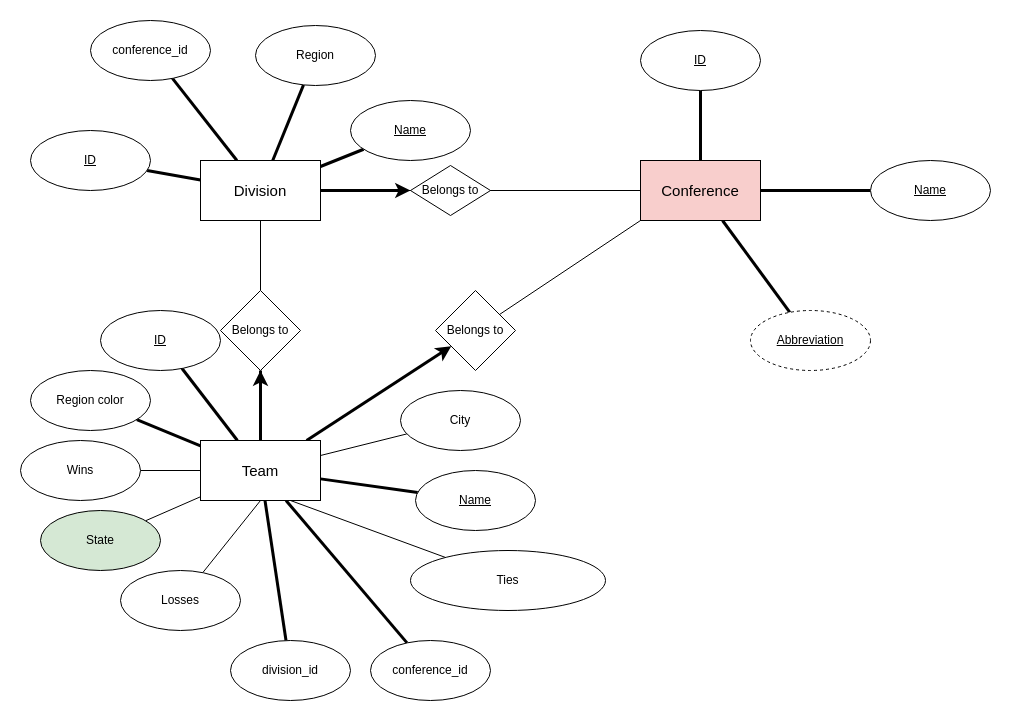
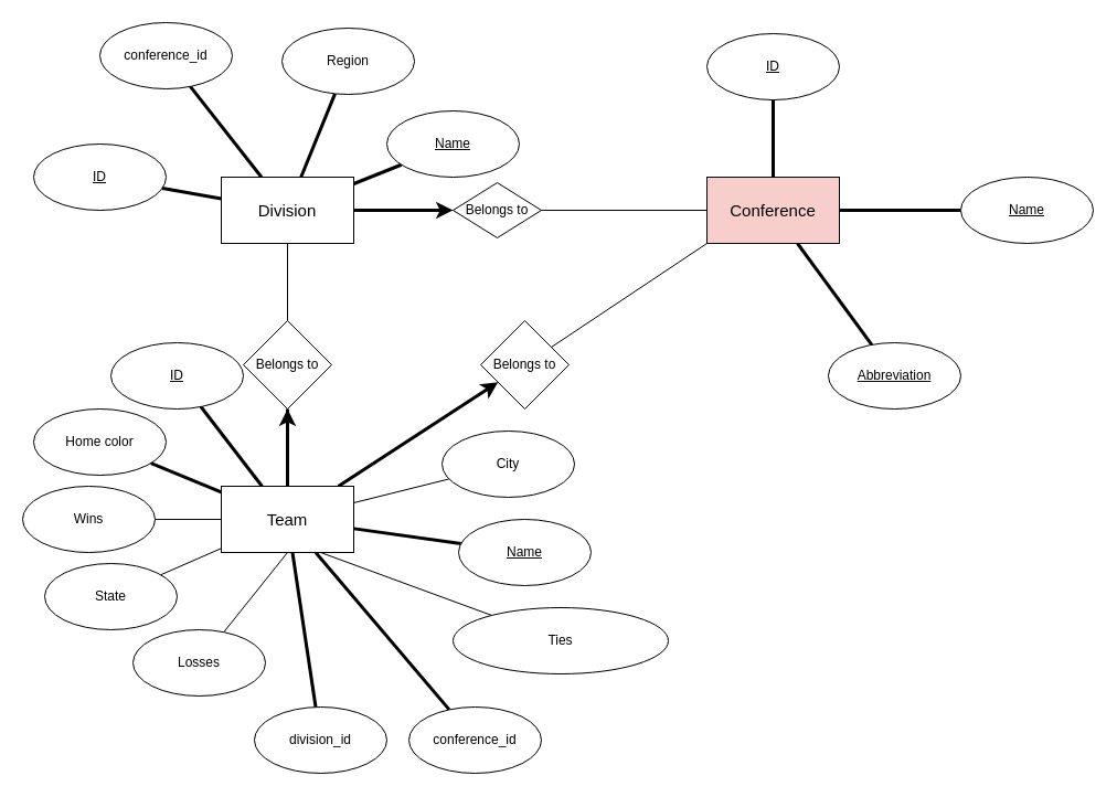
- <mxCell id="48" value="&lt;u&gt;Abbreviation&lt;/u&gt;" style="ellipse;whiteSpace=wrap;html=1;rounded=0;dashed=1;" vertex="1" parent="1"><mxGeometry x="750" y="310" width="120" height="60" as="geometry" /></mxCell>
+ <mxCell id="48" value="&lt;u&gt;Abbreviation&lt;/u&gt;" style="ellipse;whiteSpace=wrap;html=1;rounded=0;" vertex="1" parent="1"><mxGeometry x="750" y="310" width="120" height="60" as="geometry" /></mxCell>
- <mxCell id="41" value="Region color" style="ellipse;whiteSpace=wrap;html=1;rounded=0;" parent="1" vertex="1"><mxGeometry x="30" y="370" width="120" height="60" as="geometry" /></mxCell>
+ <mxCell id="41" value="Home color" style="ellipse;whiteSpace=wrap;html=1;rounded=0;" parent="1" vertex="1"><mxGeometry x="30" y="370" width="120" height="60" as="geometry" /></mxCell>
- <mxCell id="44" value="State" style="ellipse;whiteSpace=wrap;html=1;rounded=0;fillColor=#d5e8d4;" parent="1" vertex="1"><mxGeometry x="40" y="510" width="120" height="60" as="geometry" /></mxCell>
+ <mxCell id="44" value="State" style="ellipse;whiteSpace=wrap;html=1;rounded=0;" parent="1" vertex="1"><mxGeometry x="40" y="510" width="120" height="60" as="geometry" /></mxCell>
